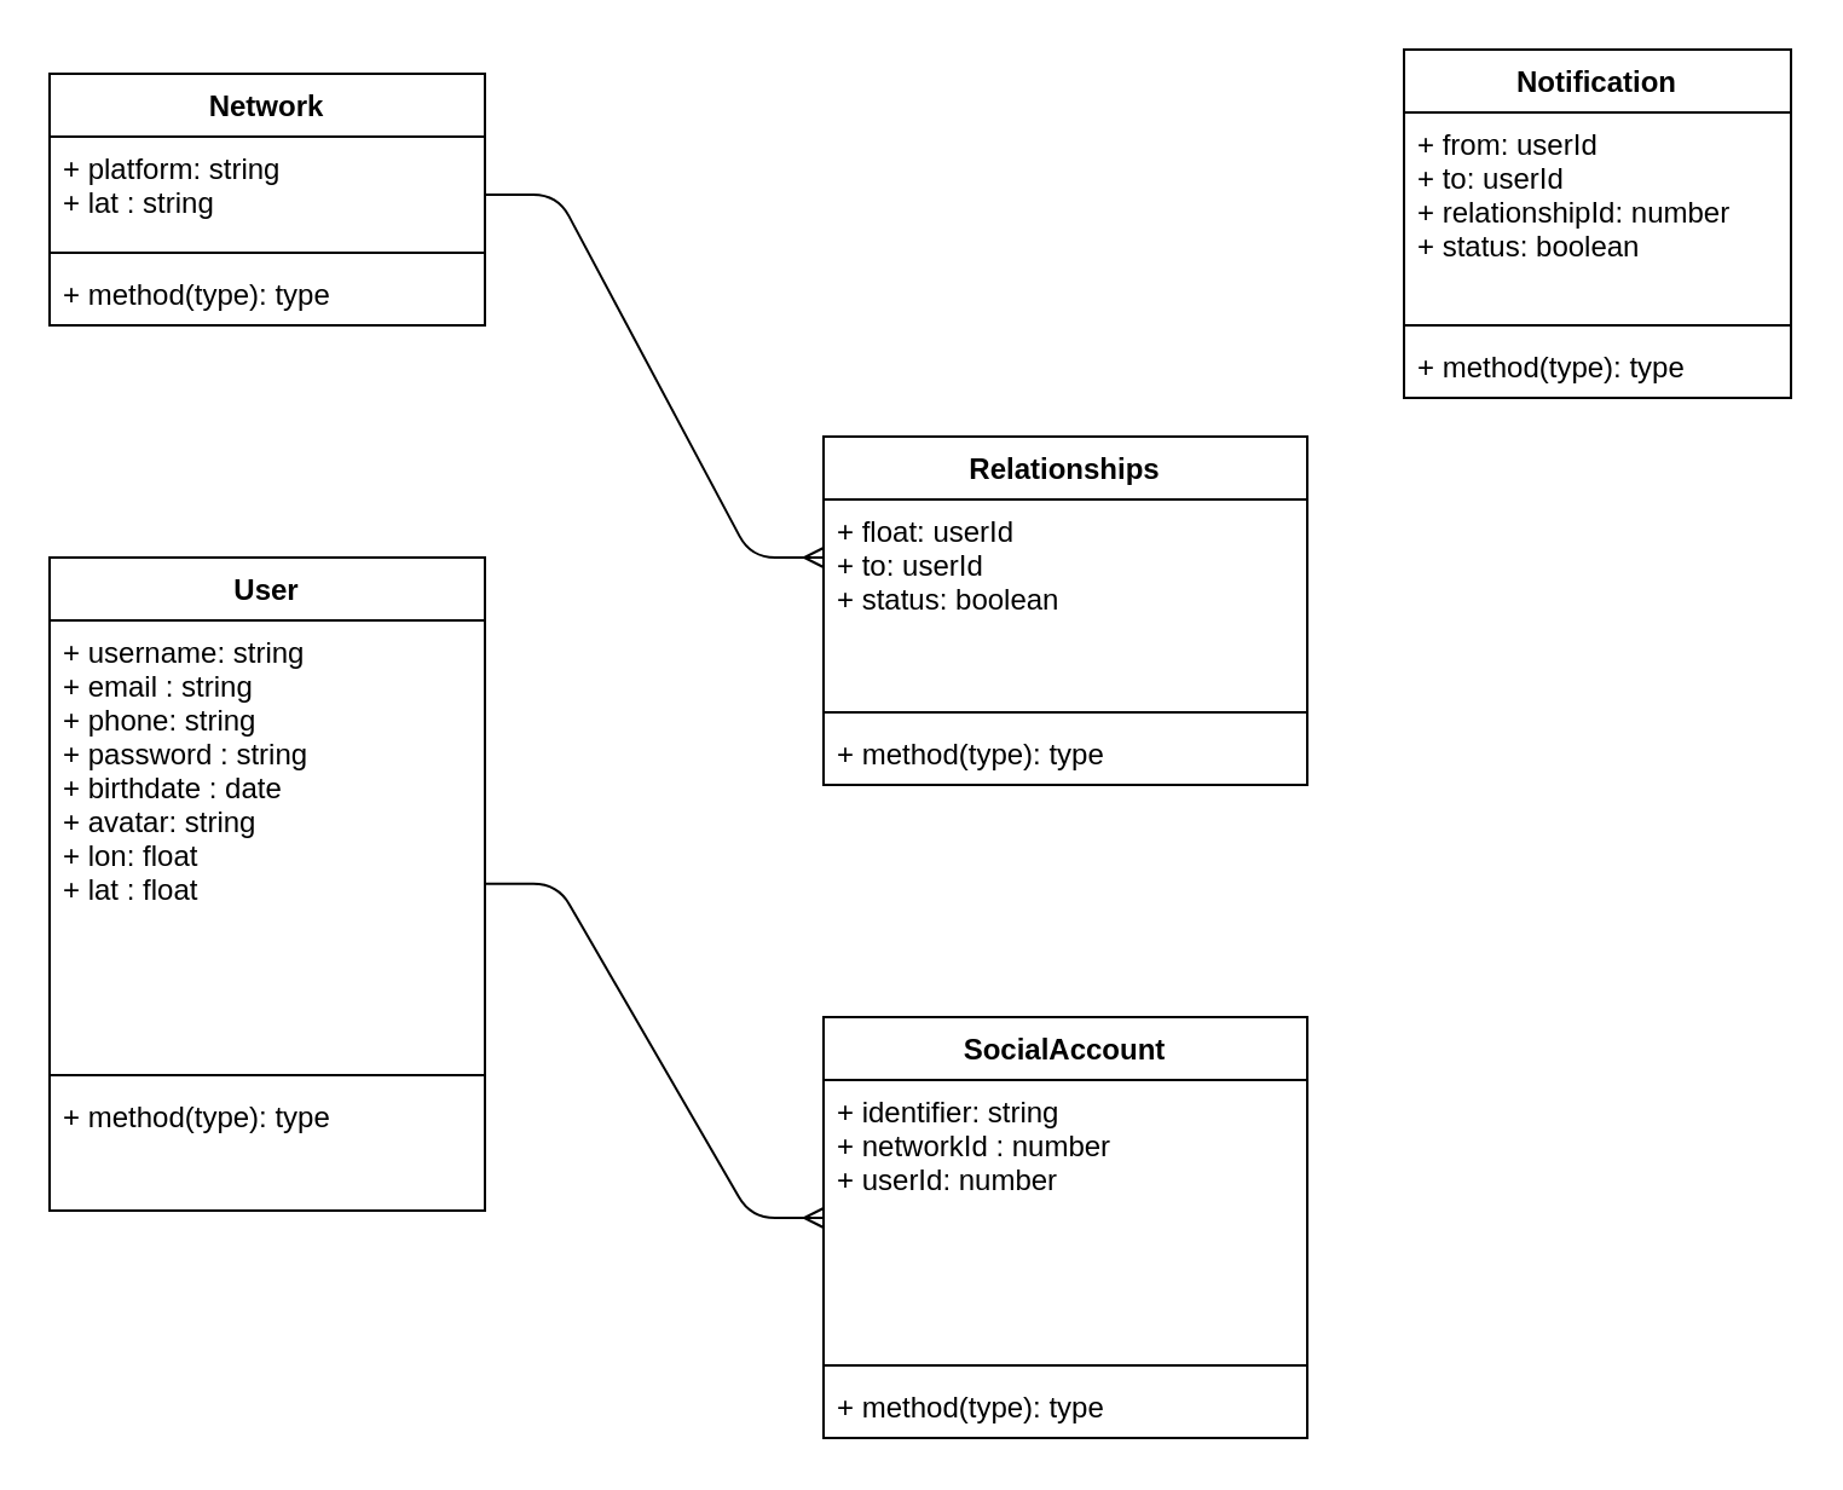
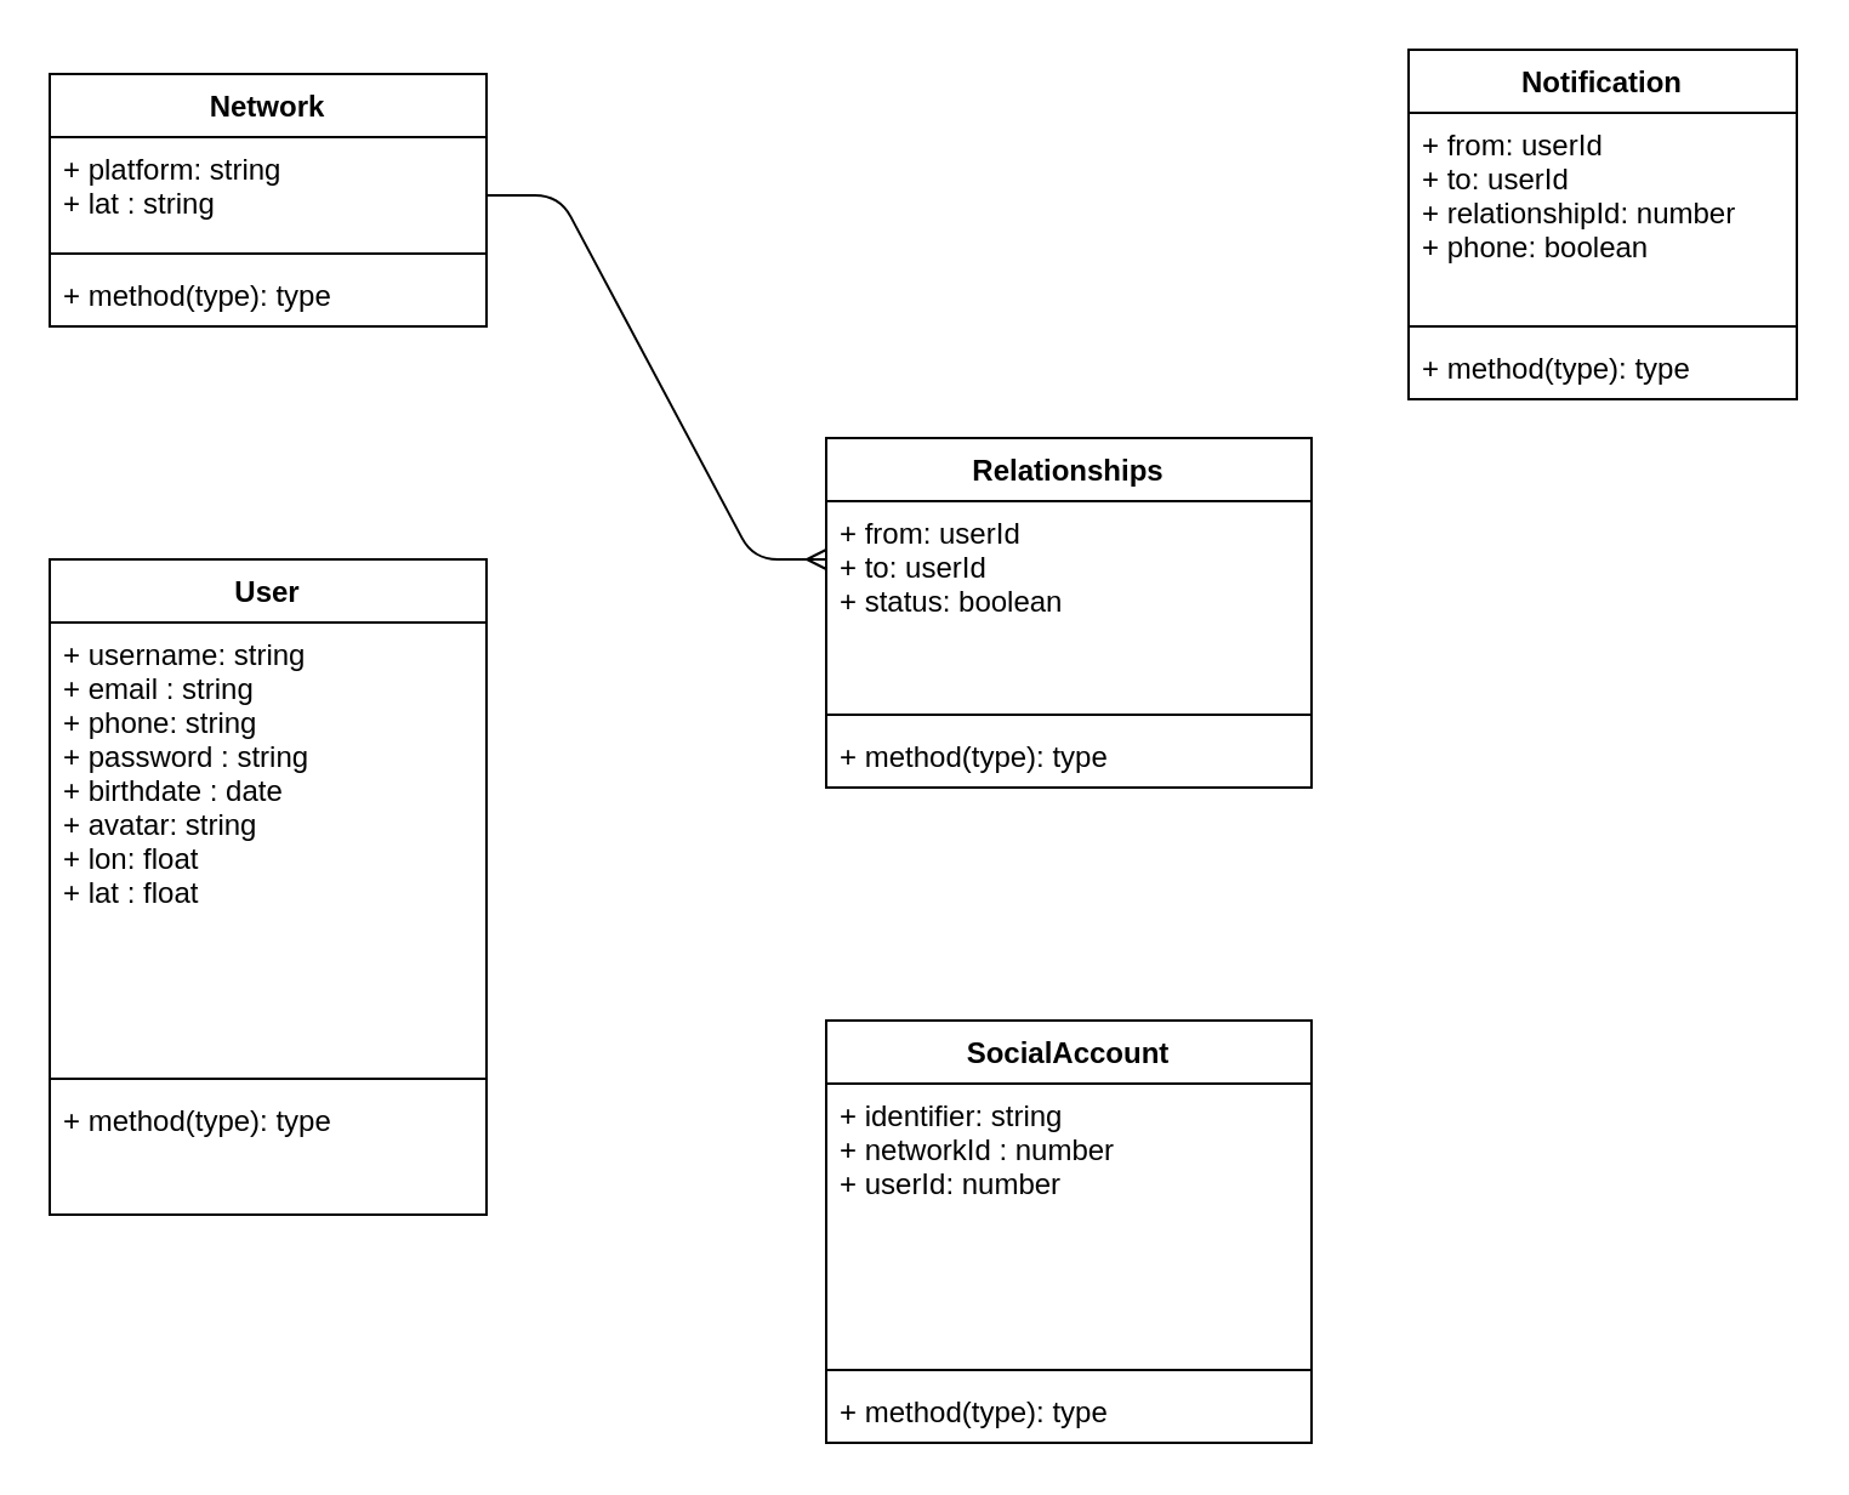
- <mxCell id="19" value="+ from: userId&#10;+ to: userId&#10;+ relationshipId: number&#10;+ status: boolean" style="text;strokeColor=none;fillColor=none;align=left;verticalAlign=top;spacingLeft=4;spacingRight=4;overflow=hidden;rotatable=0;points=[[0,0.5],[1,0.5]];portConstraint=eastwest;" parent="18" vertex="1"><mxGeometry y="26" width="160" height="84" as="geometry" /></mxCell>
+ <mxCell id="19" value="+ from: userId&#10;+ to: userId&#10;+ relationshipId: number&#10;+ phone: boolean" style="text;strokeColor=none;fillColor=none;align=left;verticalAlign=top;spacingLeft=4;spacingRight=4;overflow=hidden;rotatable=0;points=[[0,0.5],[1,0.5]];portConstraint=eastwest;" parent="18" vertex="1"><mxGeometry y="26" width="160" height="84" as="geometry" /></mxCell>
- <mxCell id="15" value="+ float: userId&#10;+ to: userId&#10;+ status: boolean" style="text;strokeColor=none;fillColor=none;align=left;verticalAlign=top;spacingLeft=4;spacingRight=4;overflow=hidden;rotatable=0;points=[[0,0.5],[1,0.5]];portConstraint=eastwest;" parent="14" vertex="1"><mxGeometry y="26" width="200" height="84" as="geometry" /></mxCell>
+ <mxCell id="15" value="+ from: userId&#10;+ to: userId&#10;+ status: boolean" style="text;strokeColor=none;fillColor=none;align=left;verticalAlign=top;spacingLeft=4;spacingRight=4;overflow=hidden;rotatable=0;points=[[0,0.5],[1,0.5]];portConstraint=eastwest;" parent="14" vertex="1"><mxGeometry y="26" width="200" height="84" as="geometry" /></mxCell>
- <mxCell id="22" value="" style="edgeStyle=entityRelationEdgeStyle;fontSize=12;html=1;endArrow=ERmany;exitX=1;exitY=0.592;exitDx=0;exitDy=0;exitPerimeter=0;entryX=0;entryY=0.5;entryDx=0;entryDy=0;" edge="1" parent="1" source="3" target="7"><mxGeometry width="100" height="100" relative="1" as="geometry"><mxPoint x="310" y="730" as="sourcePoint" /><mxPoint x="410" y="630" as="targetPoint" /></mxGeometry></mxCell>
